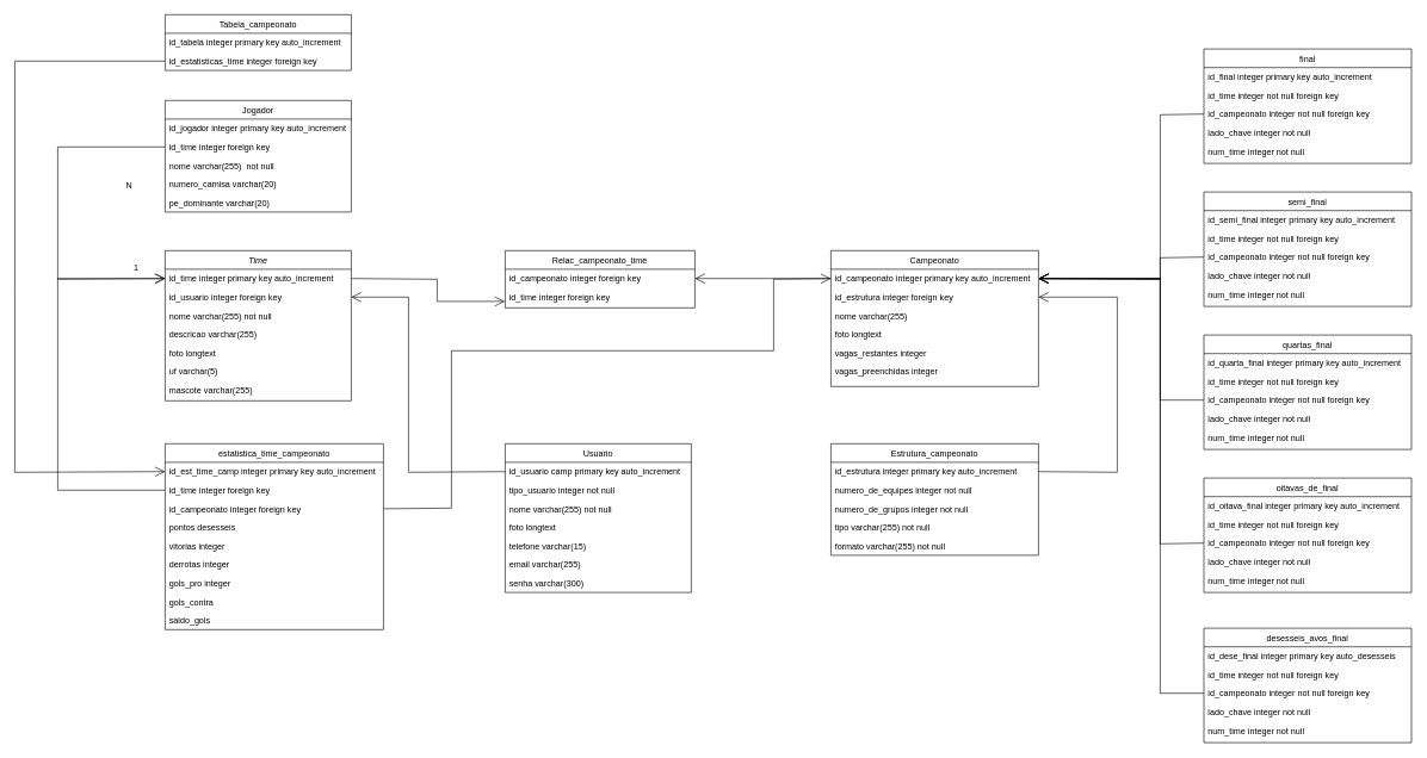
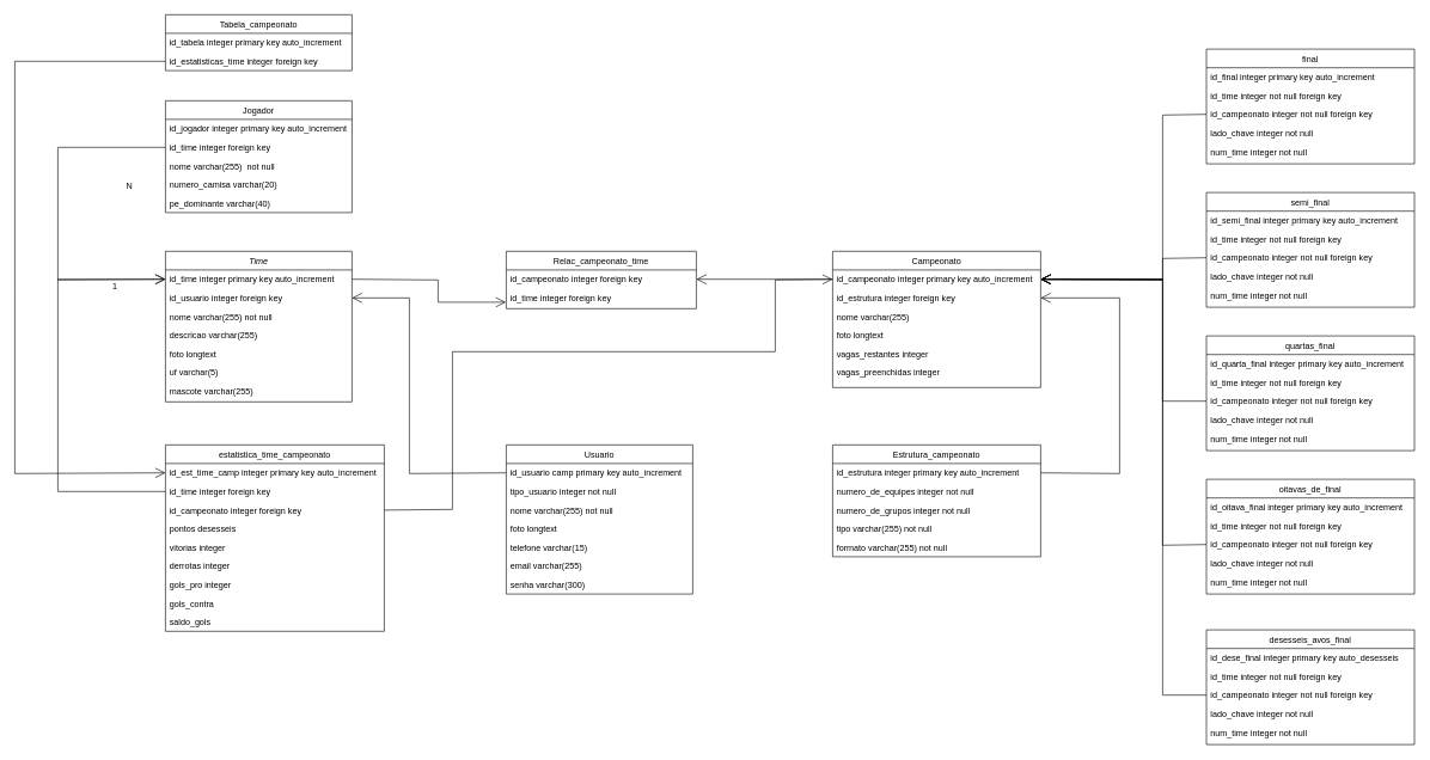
- <mxCell id="35" value="pe_dominante varchar(20)" style="text;strokeColor=none;fillColor=none;align=left;verticalAlign=top;spacingLeft=4;spacingRight=4;overflow=hidden;rotatable=0;points=[[0,0.5],[1,0.5]];portConstraint=eastwest;" parent="30" vertex="1"><mxGeometry y="130" width="260" height="26" as="geometry" /></mxCell>
+ <mxCell id="35" value="pe_dominante varchar(40)" style="text;strokeColor=none;fillColor=none;align=left;verticalAlign=top;spacingLeft=4;spacingRight=4;overflow=hidden;rotatable=0;points=[[0,0.5],[1,0.5]];portConstraint=eastwest;" parent="30" vertex="1"><mxGeometry y="130" width="260" height="26" as="geometry" /></mxCell>
- <mxCell id="96" value="1" style="text;html=1;strokeColor=none;fillColor=none;align=center;verticalAlign=middle;whiteSpace=wrap;rounded=0;" parent="1" vertex="1"><mxGeometry x="160" y="360" width="60" height="30" as="geometry" /></mxCell>
+ <mxCell id="96" value="1" style="text;html=1;strokeColor=none;fillColor=none;align=center;verticalAlign=middle;whiteSpace=wrap;rounded=0;" parent="1" vertex="1"><mxGeometry x="130" y="385" width="60" height="30" as="geometry" /></mxCell>
